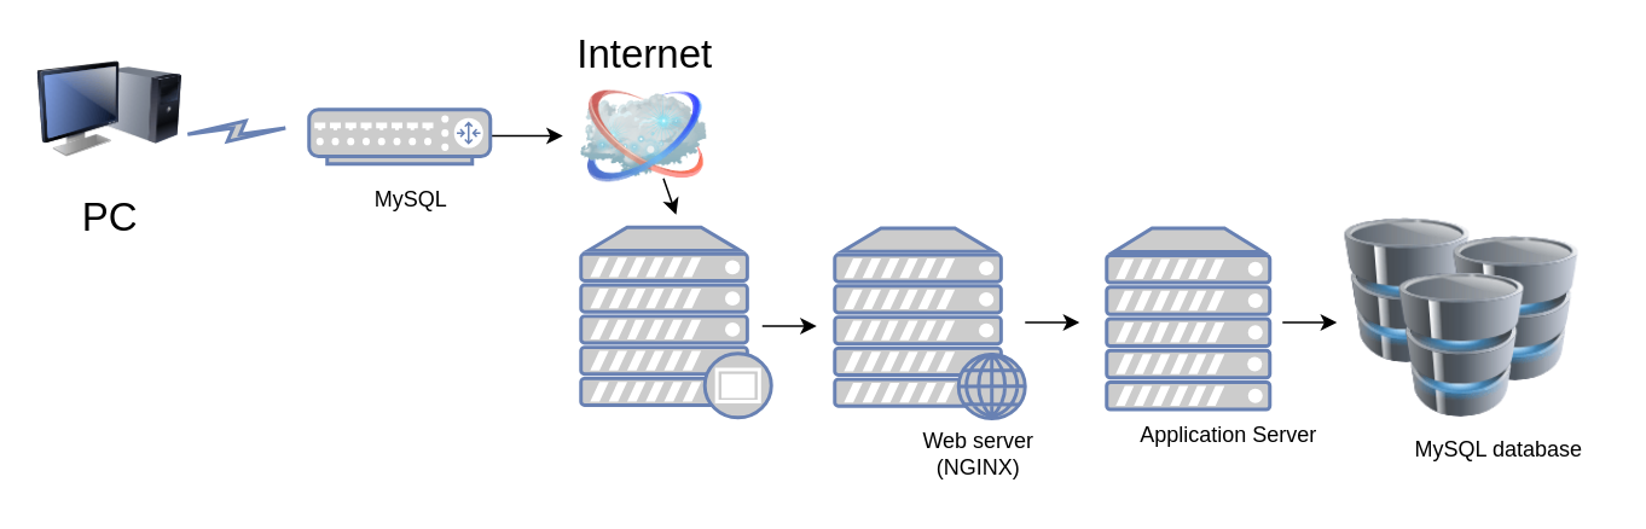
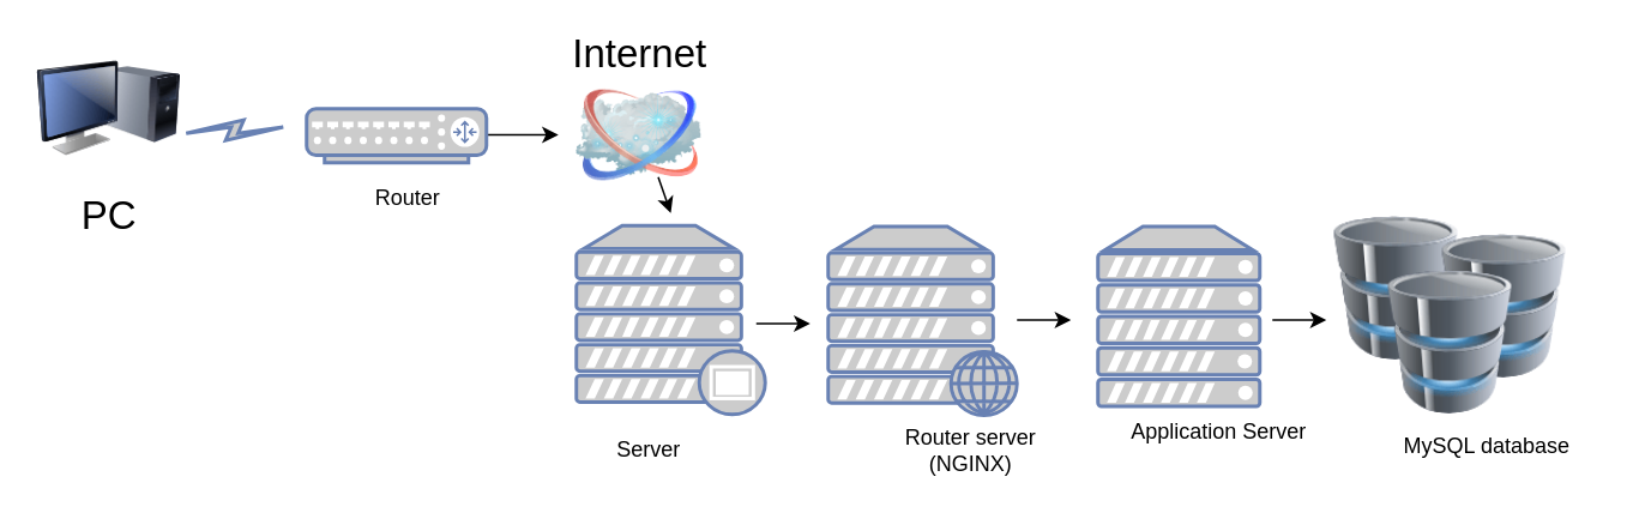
- <mxCell id="21" value="&lt;div&gt;MySQL&lt;/div&gt;" style="text;html=1;align=center;verticalAlign=middle;resizable=0;points=[];autosize=1;strokeColor=none;fillColor=none;" vertex="1" parent="1"><mxGeometry x="196" y="95" width="60" height="30" as="geometry" /></mxCell>
+ <mxCell id="21" value="&lt;div&gt;Router&lt;/div&gt;" style="text;html=1;align=center;verticalAlign=middle;resizable=0;points=[];autosize=1;strokeColor=none;fillColor=none;" vertex="1" parent="1"><mxGeometry x="196" y="95" width="60" height="30" as="geometry" /></mxCell>
+ <mxCell id="20" value="Server" style="text;html=1;align=center;verticalAlign=middle;resizable=0;points=[];autosize=1;strokeColor=none;fillColor=none;" vertex="1" parent="1"><mxGeometry x="330" y="235" width="60" height="30" as="geometry" /></mxCell>
- <mxCell id="14" value="&lt;div&gt;Web server&lt;/div&gt;&lt;div&gt;(NGINX)&lt;br&gt;&lt;/div&gt;" style="text;html=1;align=center;verticalAlign=middle;resizable=0;points=[];autosize=1;strokeColor=none;fillColor=none;" vertex="1" parent="1"><mxGeometry x="499" y="230" width="80" height="40" as="geometry" /></mxCell>
+ <mxCell id="14" value="&lt;div&gt;Router server&lt;/div&gt;&lt;div&gt;(NGINX)&lt;br&gt;&lt;/div&gt;" style="text;html=1;align=center;verticalAlign=middle;resizable=0;points=[];autosize=1;strokeColor=none;fillColor=none;" vertex="1" parent="1"><mxGeometry x="499" y="230" width="80" height="40" as="geometry" /></mxCell>
